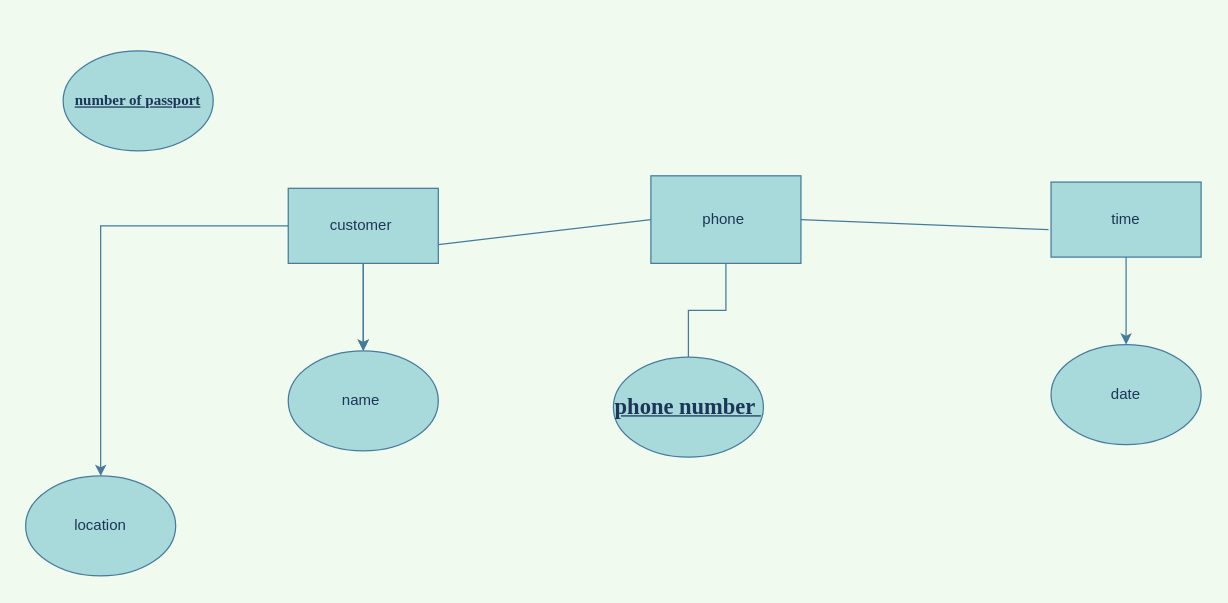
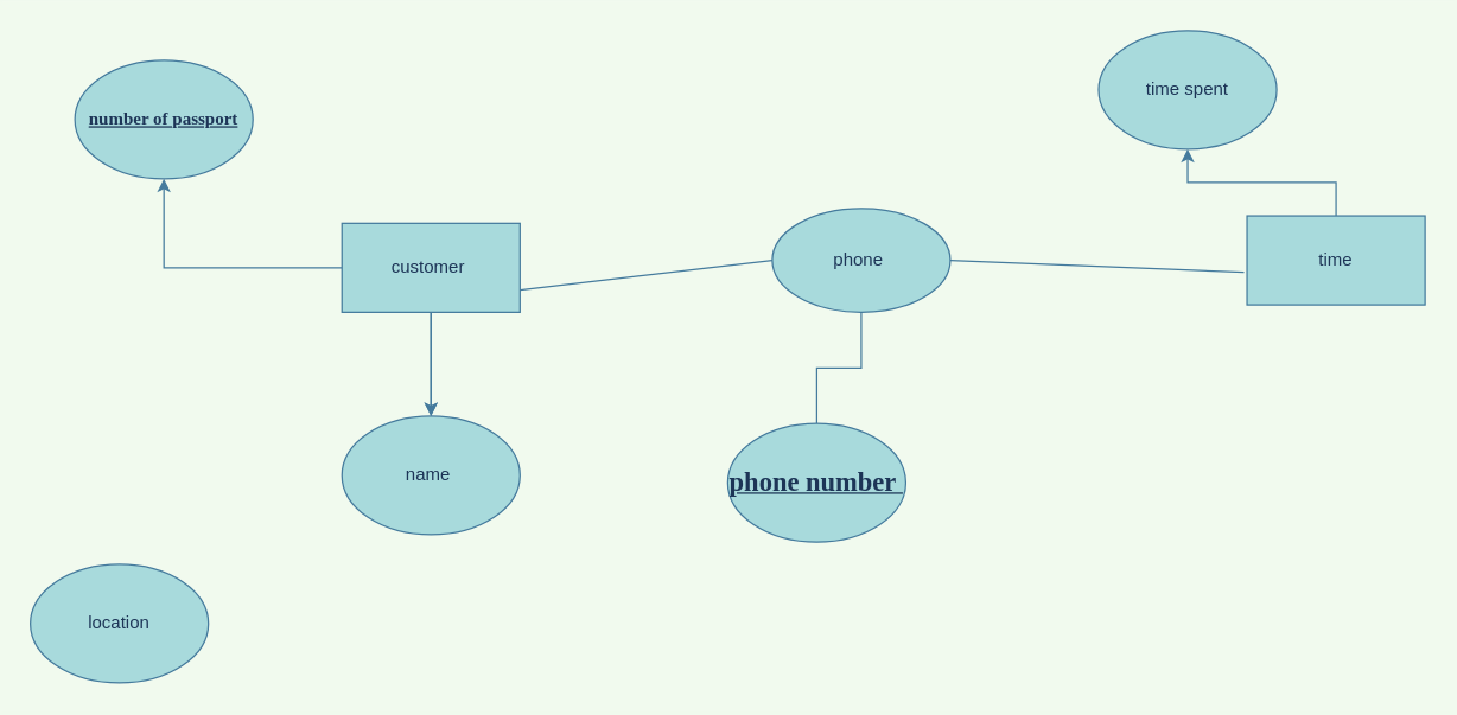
+ <mxCell id="18" value="time spent&lt;br&gt;" style="ellipse;whiteSpace=wrap;html=1;rounded=0;fillColor=#A8DADC;strokeColor=#457B9D;fontColor=#1D3557;" vertex="1" parent="1"><mxGeometry x="740" y="20" width="120" height="80" as="geometry" /></mxCell>
+ <mxCell id="9" value="" style="edgeStyle=orthogonalEdgeStyle;rounded=0;orthogonalLoop=1;jettySize=auto;html=1;labelBackgroundColor=#F1FAEE;strokeColor=#457B9D;fontColor=#1D3557;" edge="1" parent="1" source="10" target="18"><mxGeometry relative="1" as="geometry" /></mxCell>
- <mxCell id="7" value="phone&amp;nbsp;&lt;br&gt;" style="rounded=0;whiteSpace=wrap;html=1;fillColor=#A8DADC;strokeColor=#457B9D;fontColor=#1D3557;" vertex="1" parent="1"><mxGeometry x="520" y="140" width="120" height="70" as="geometry" /></mxCell>
+ <mxCell id="7" value="phone&amp;nbsp;&lt;br&gt;" style="ellipse;whiteSpace=wrap;html=1;fillColor=#A8DADC;strokeColor=#457B9D;fontColor=#1D3557;" vertex="1" parent="1"><mxGeometry x="520" y="140" width="120" height="70" as="geometry" /></mxCell>
- <mxCell id="8" value="" style="edgeStyle=orthogonalEdgeStyle;rounded=0;orthogonalLoop=1;jettySize=auto;html=1;labelBackgroundColor=#F1FAEE;strokeColor=#457B9D;fontColor=#1D3557;" edge="1" parent="1" source="10" target="17"><mxGeometry relative="1" as="geometry" /></mxCell>
- <mxCell id="4" value="" style="edgeStyle=orthogonalEdgeStyle;rounded=0;orthogonalLoop=1;jettySize=auto;html=1;labelBackgroundColor=#F1FAEE;strokeColor=#457B9D;fontColor=#1D3557;" edge="1" parent="1" source="5" target="12"><mxGeometry relative="1" as="geometry" /></mxCell>
+ <mxCell id="4" value="" style="edgeStyle=orthogonalEdgeStyle;rounded=0;orthogonalLoop=1;jettySize=auto;html=1;labelBackgroundColor=#F1FAEE;strokeColor=#457B9D;fontColor=#1D3557;" edge="1" parent="1" source="5" target="13"><mxGeometry relative="1" as="geometry" /></mxCell>
- <mxCell id="17" value="date&lt;br&gt;" style="ellipse;whiteSpace=wrap;html=1;rounded=0;fillColor=#A8DADC;strokeColor=#457B9D;fontColor=#1D3557;" vertex="1" parent="1"><mxGeometry x="840" y="275" width="120" height="80" as="geometry" /></mxCell>
